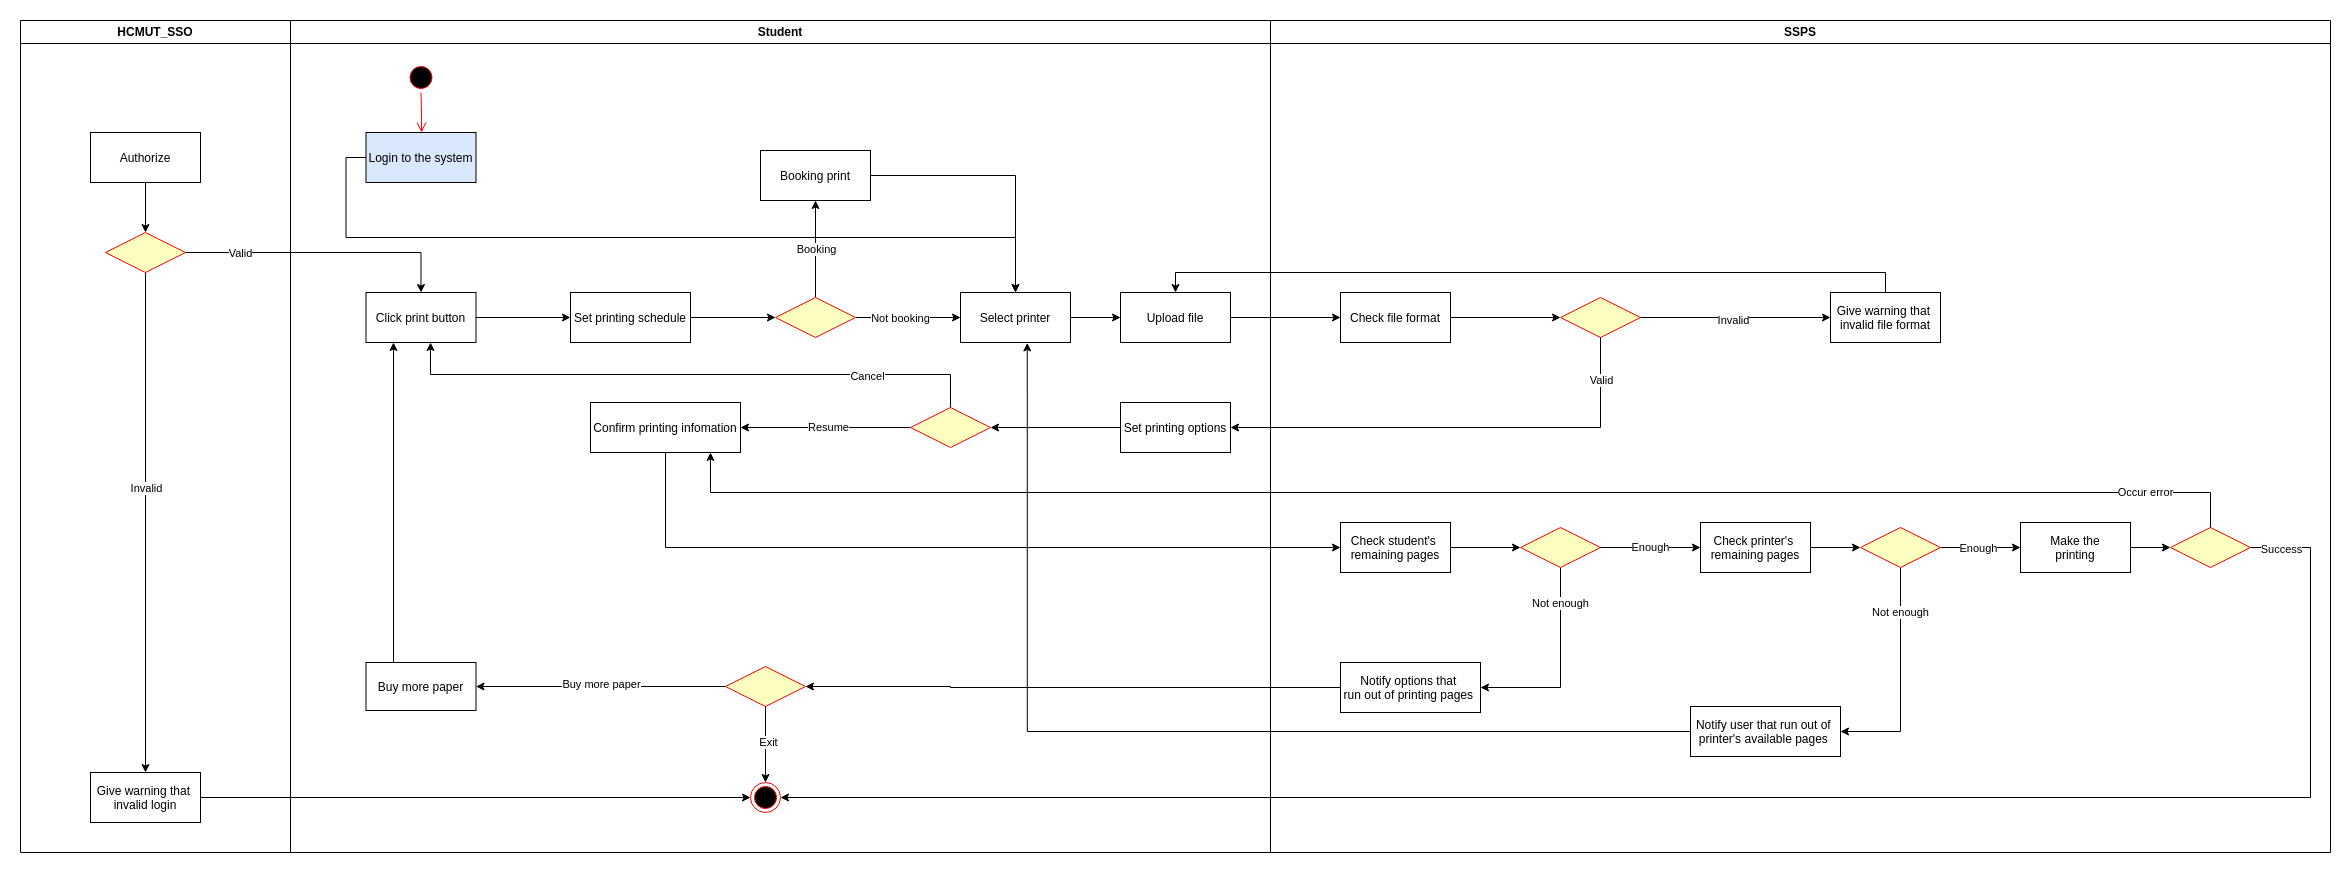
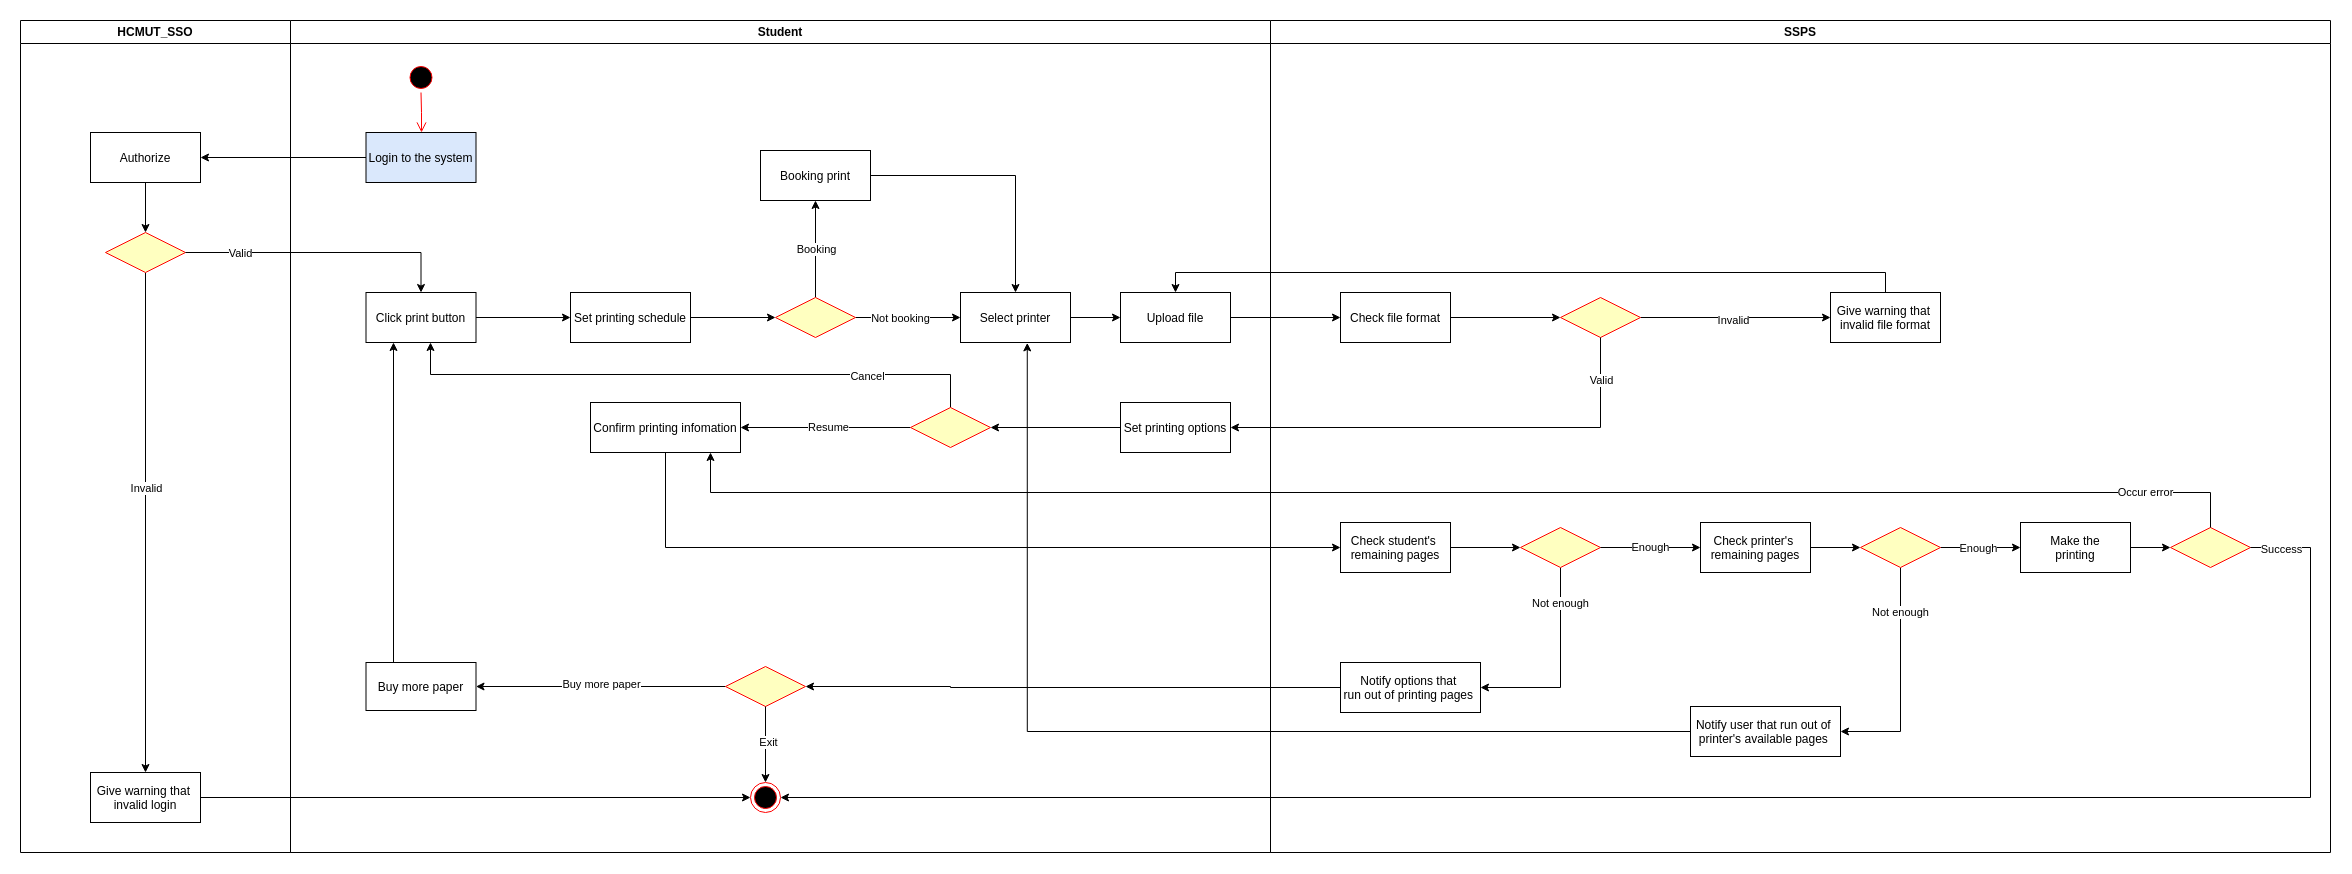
- <mxCell id="72" style="edgeStyle=orthogonalEdgeStyle;rounded=0;orthogonalLoop=1;jettySize=auto;html=1;exitX=0;exitY=0.5;exitDx=0;exitDy=0;" parent="1" source="5" target="23" edge="1"><mxGeometry relative="1" as="geometry" /></mxCell>
+ <mxCell id="72" style="edgeStyle=orthogonalEdgeStyle;rounded=0;orthogonalLoop=1;jettySize=auto;html=1;exitX=0;exitY=0.5;exitDx=0;exitDy=0;entryX=1;entryY=0.5;entryDx=0;entryDy=0;" parent="1" source="5" target="61" edge="1"><mxGeometry relative="1" as="geometry" /></mxCell>
